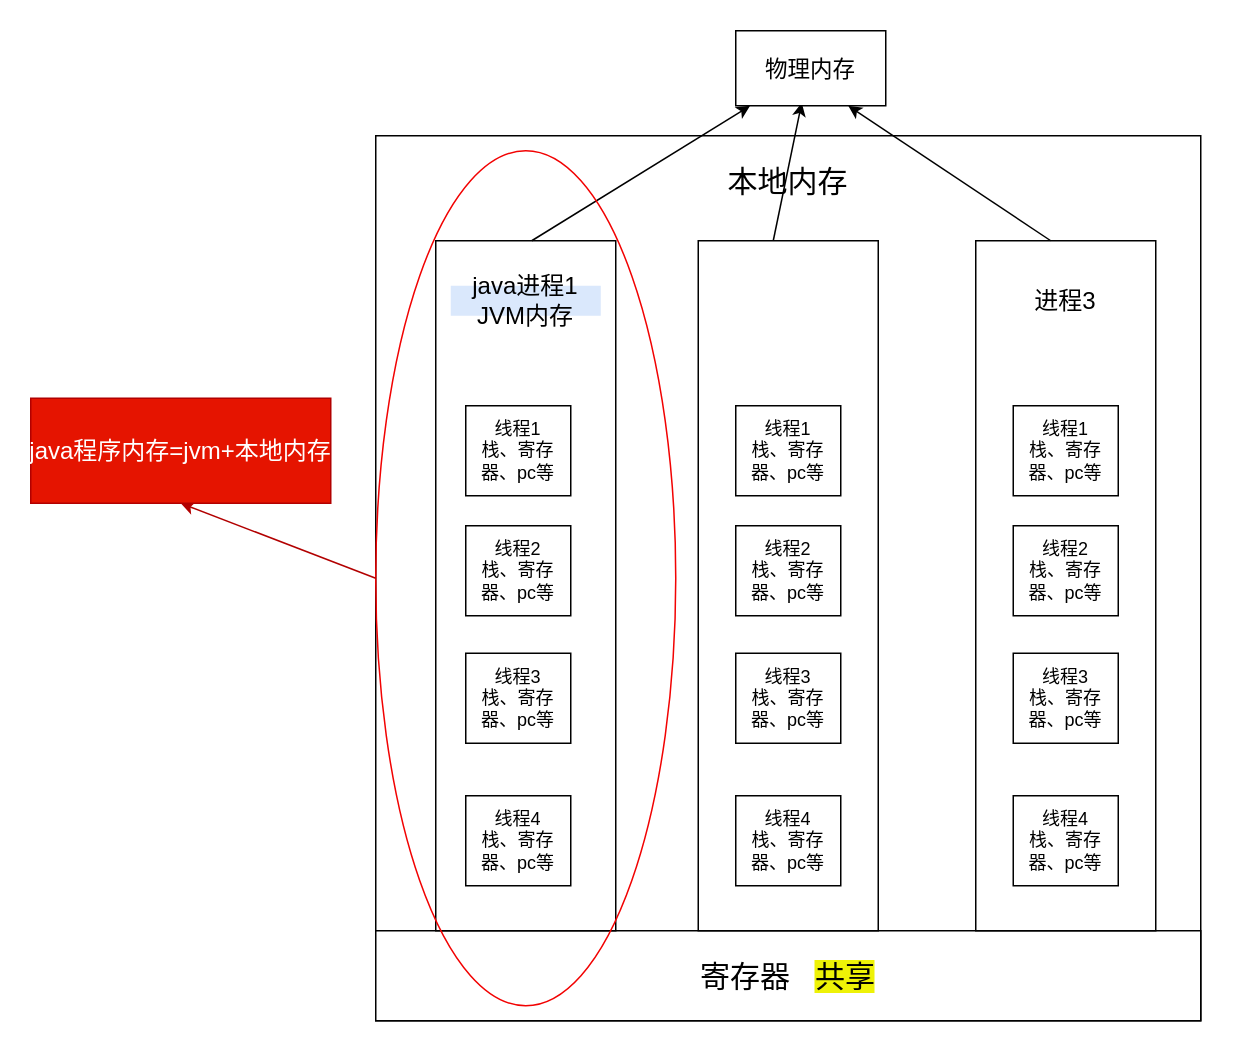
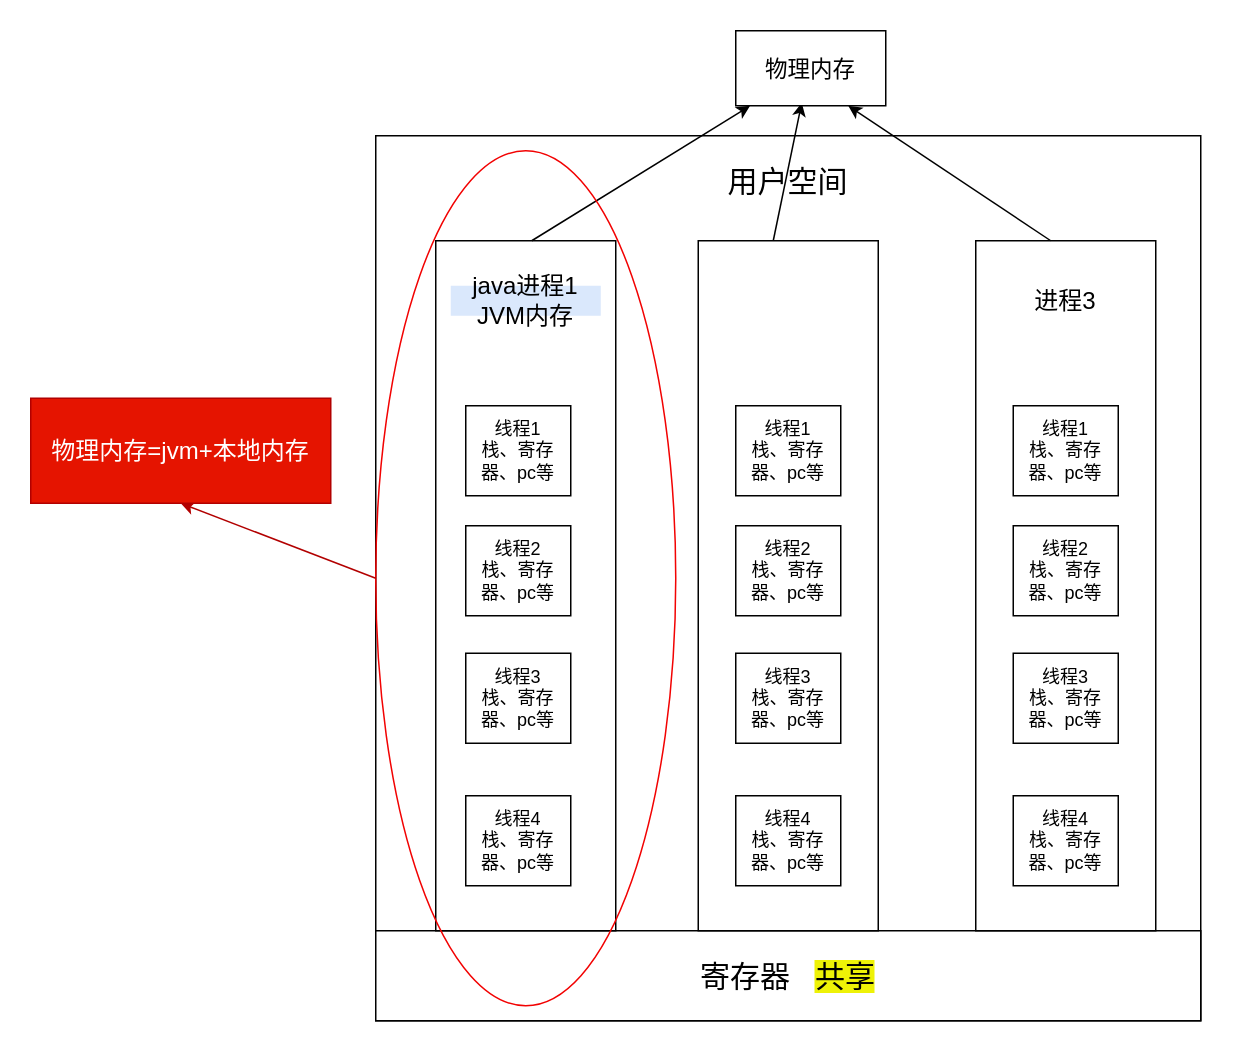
- <mxCell id="4" value="本地内存" style="rounded=0;whiteSpace=wrap;html=1;fillColor=none;strokeColor=none;fontSize=20;" vertex="1" parent="1"><mxGeometry x="465" y="90" width="120" height="60" as="geometry" /></mxCell>
+ <mxCell id="4" value="用户空间" style="rounded=0;whiteSpace=wrap;html=1;fillColor=none;strokeColor=none;fontSize=20;" vertex="1" parent="1"><mxGeometry x="465" y="90" width="120" height="60" as="geometry" /></mxCell>
- <mxCell id="31" value="&lt;span style=&quot;text-wrap: nowrap; font-size: 16px;&quot;&gt;java程序内存=jvm+本地内存&lt;/span&gt;" style="rounded=0;whiteSpace=wrap;html=1;fontSize=16;fillColor=#e51400;fontColor=#ffffff;strokeColor=#B20000;" vertex="1" parent="1"><mxGeometry x="20" y="265" width="200" height="70" as="geometry" /></mxCell>
+ <mxCell id="31" value="&lt;span style=&quot;text-wrap: nowrap; font-size: 16px;&quot;&gt;物理内存=jvm+本地内存&lt;/span&gt;" style="rounded=0;whiteSpace=wrap;html=1;fontSize=16;fillColor=#e51400;fontColor=#ffffff;strokeColor=#B20000;" vertex="1" parent="1"><mxGeometry x="20" y="265" width="200" height="70" as="geometry" /></mxCell>
